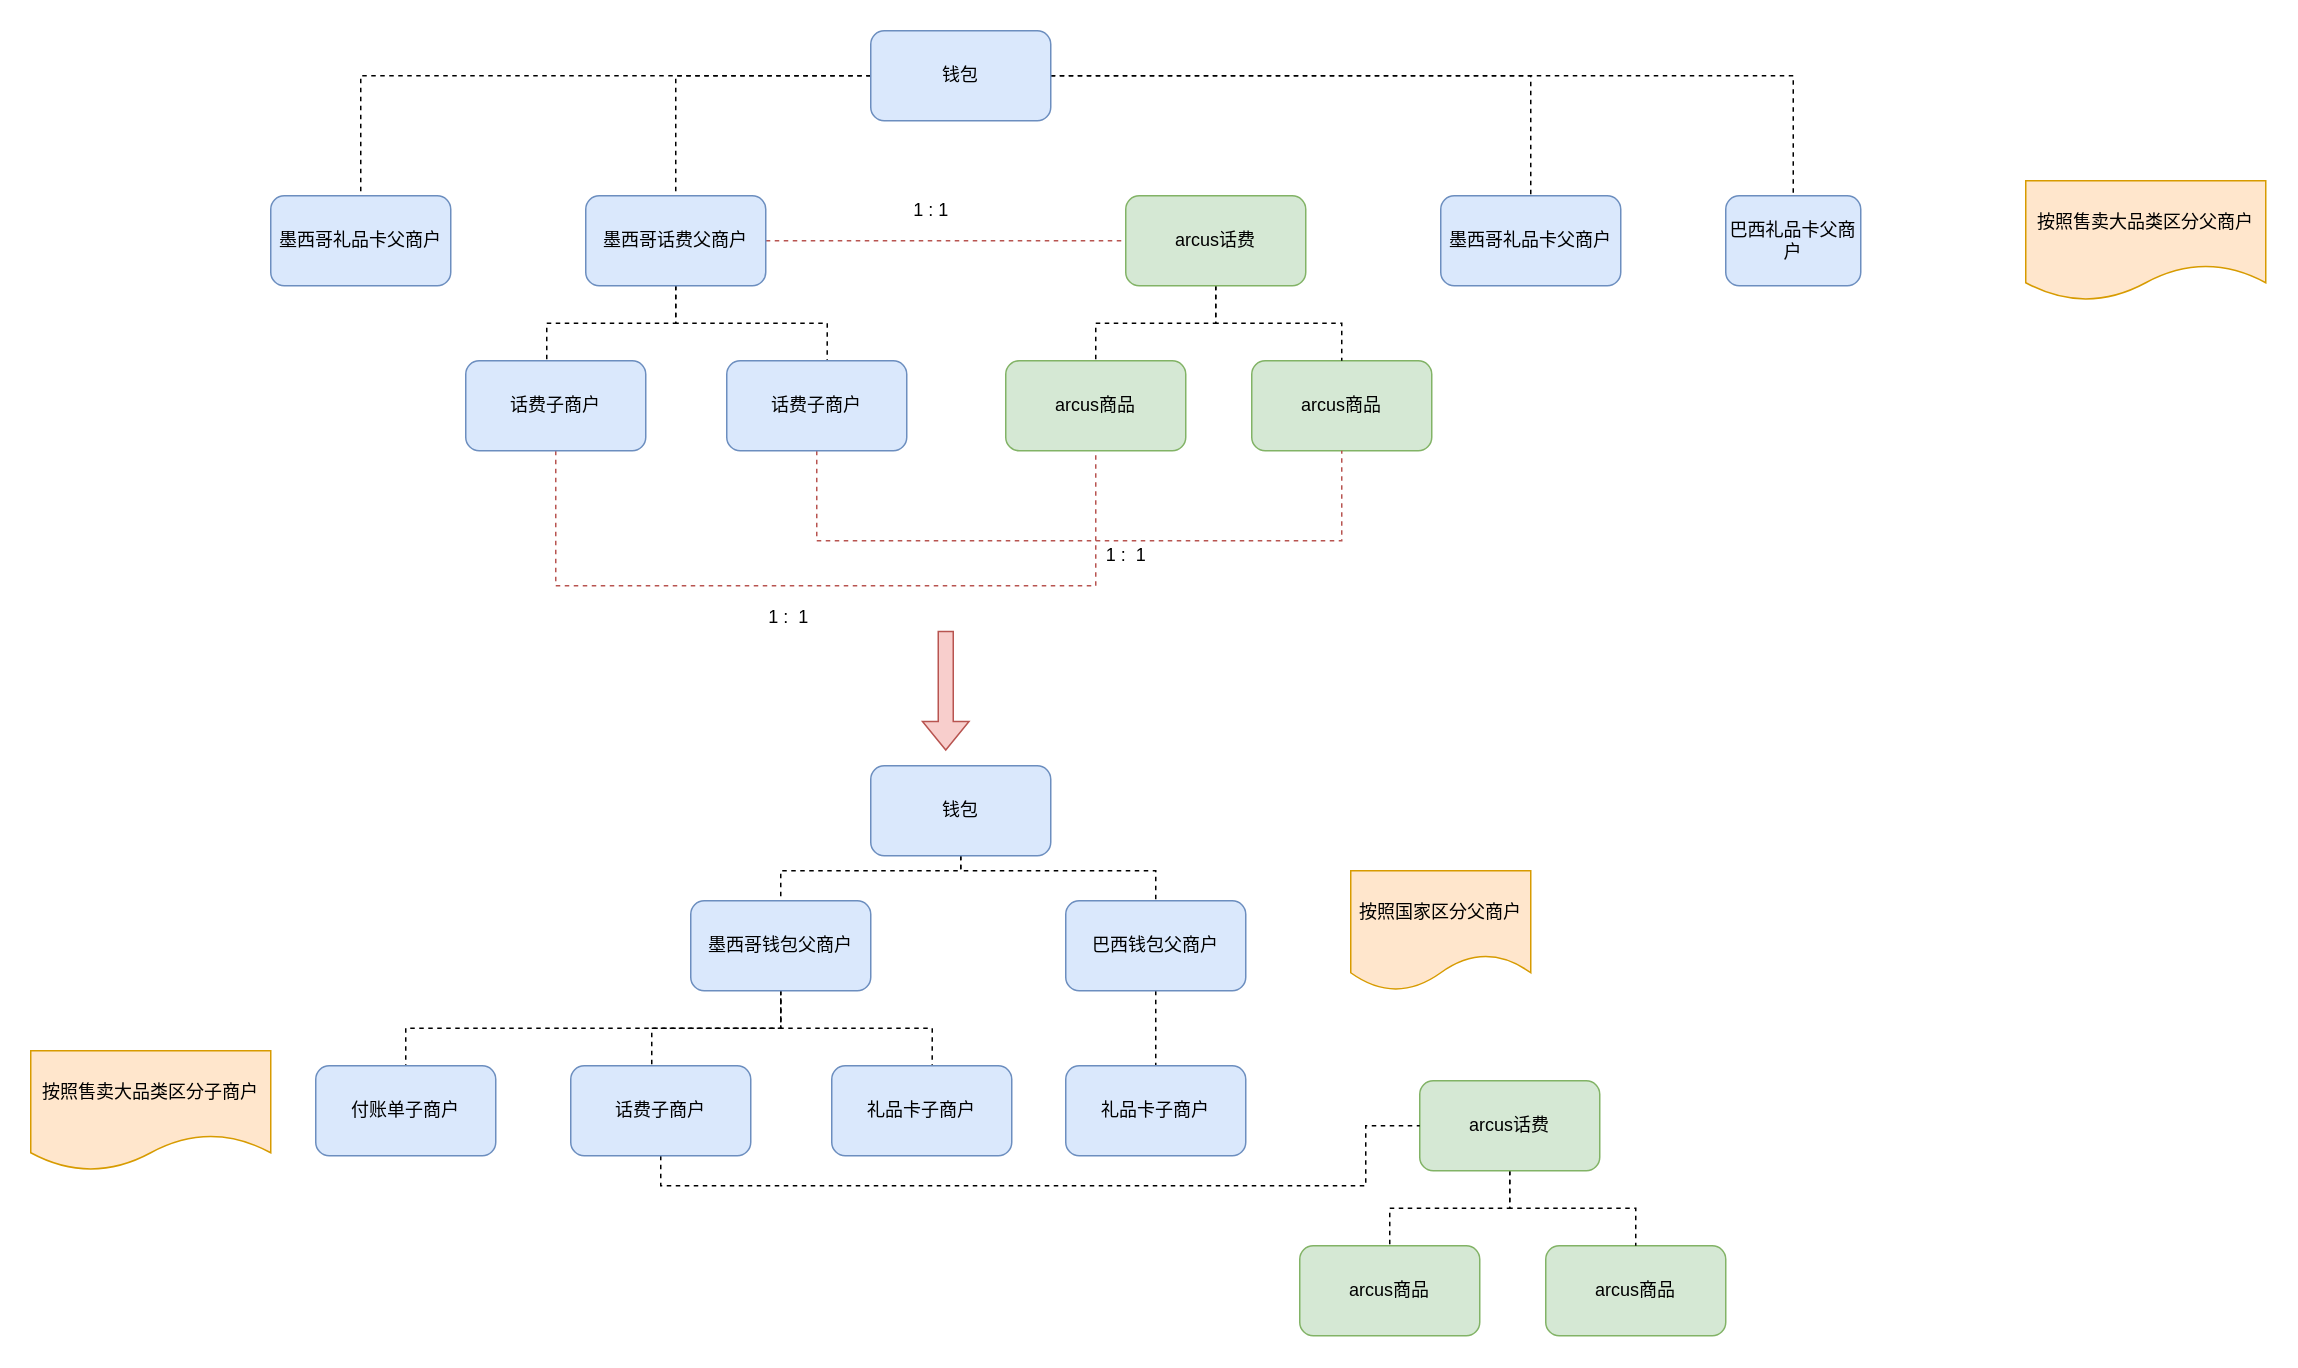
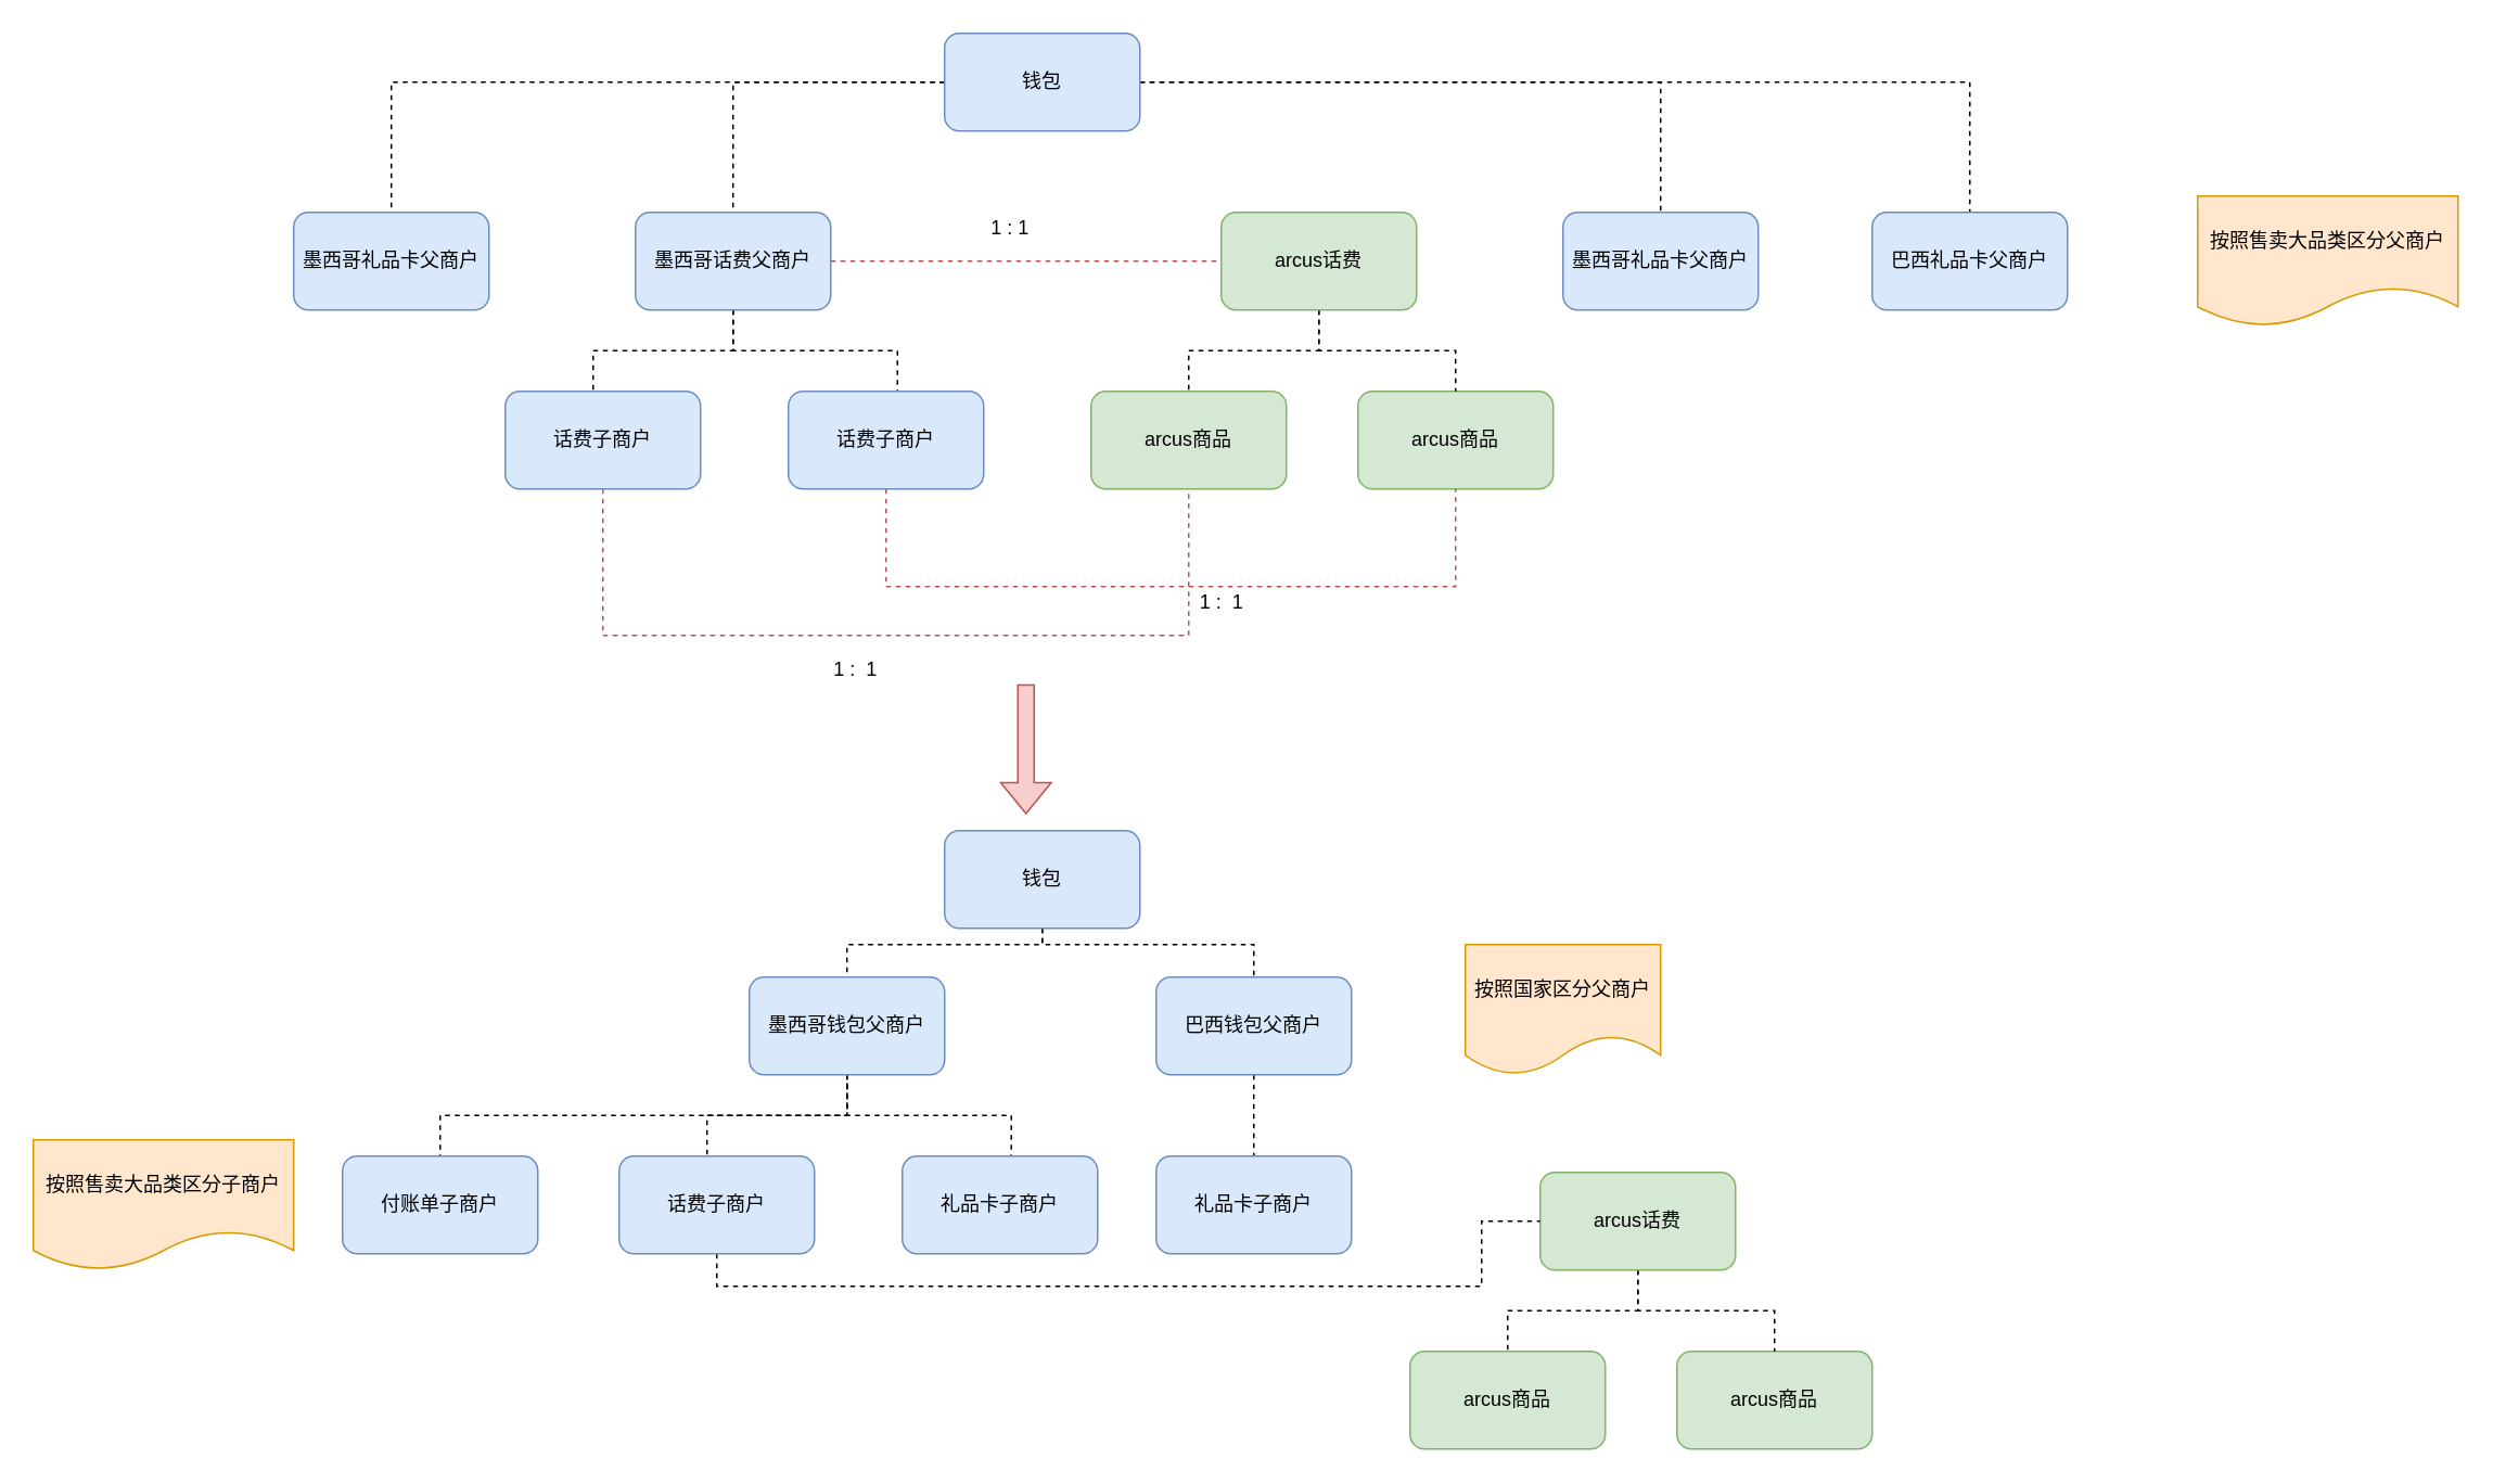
- <mxCell id="37" value="巴西礼品卡父商户" style="rounded=1;whiteSpace=wrap;html=1;fillColor=#dae8fc;strokeColor=#6c8ebf;" vertex="1" parent="1"><mxGeometry x="1150" y="130" width="90" height="60" as="geometry" /></mxCell>
+ <mxCell id="37" value="巴西礼品卡父商户" style="rounded=1;whiteSpace=wrap;html=1;fillColor=#dae8fc;strokeColor=#6c8ebf;" vertex="1" parent="1"><mxGeometry x="1150" y="130" width="120" height="60" as="geometry" /></mxCell>
